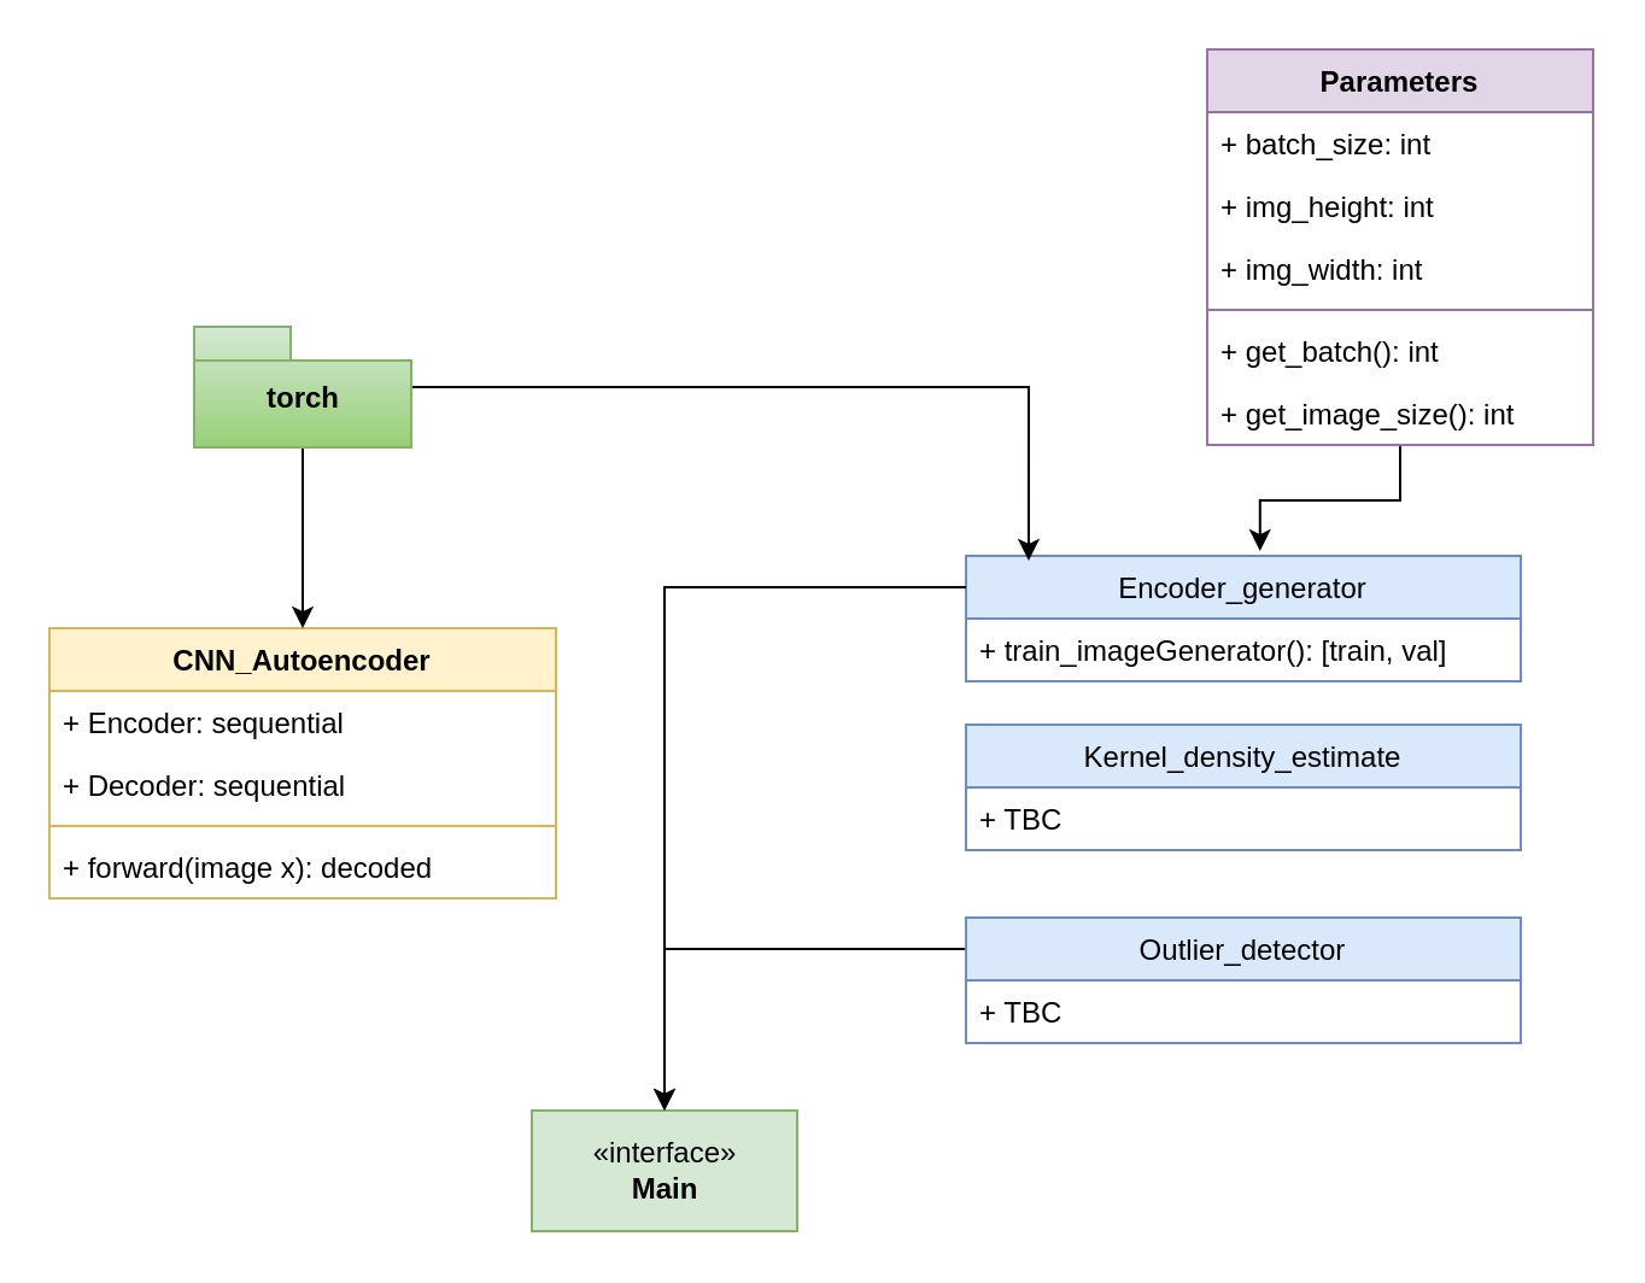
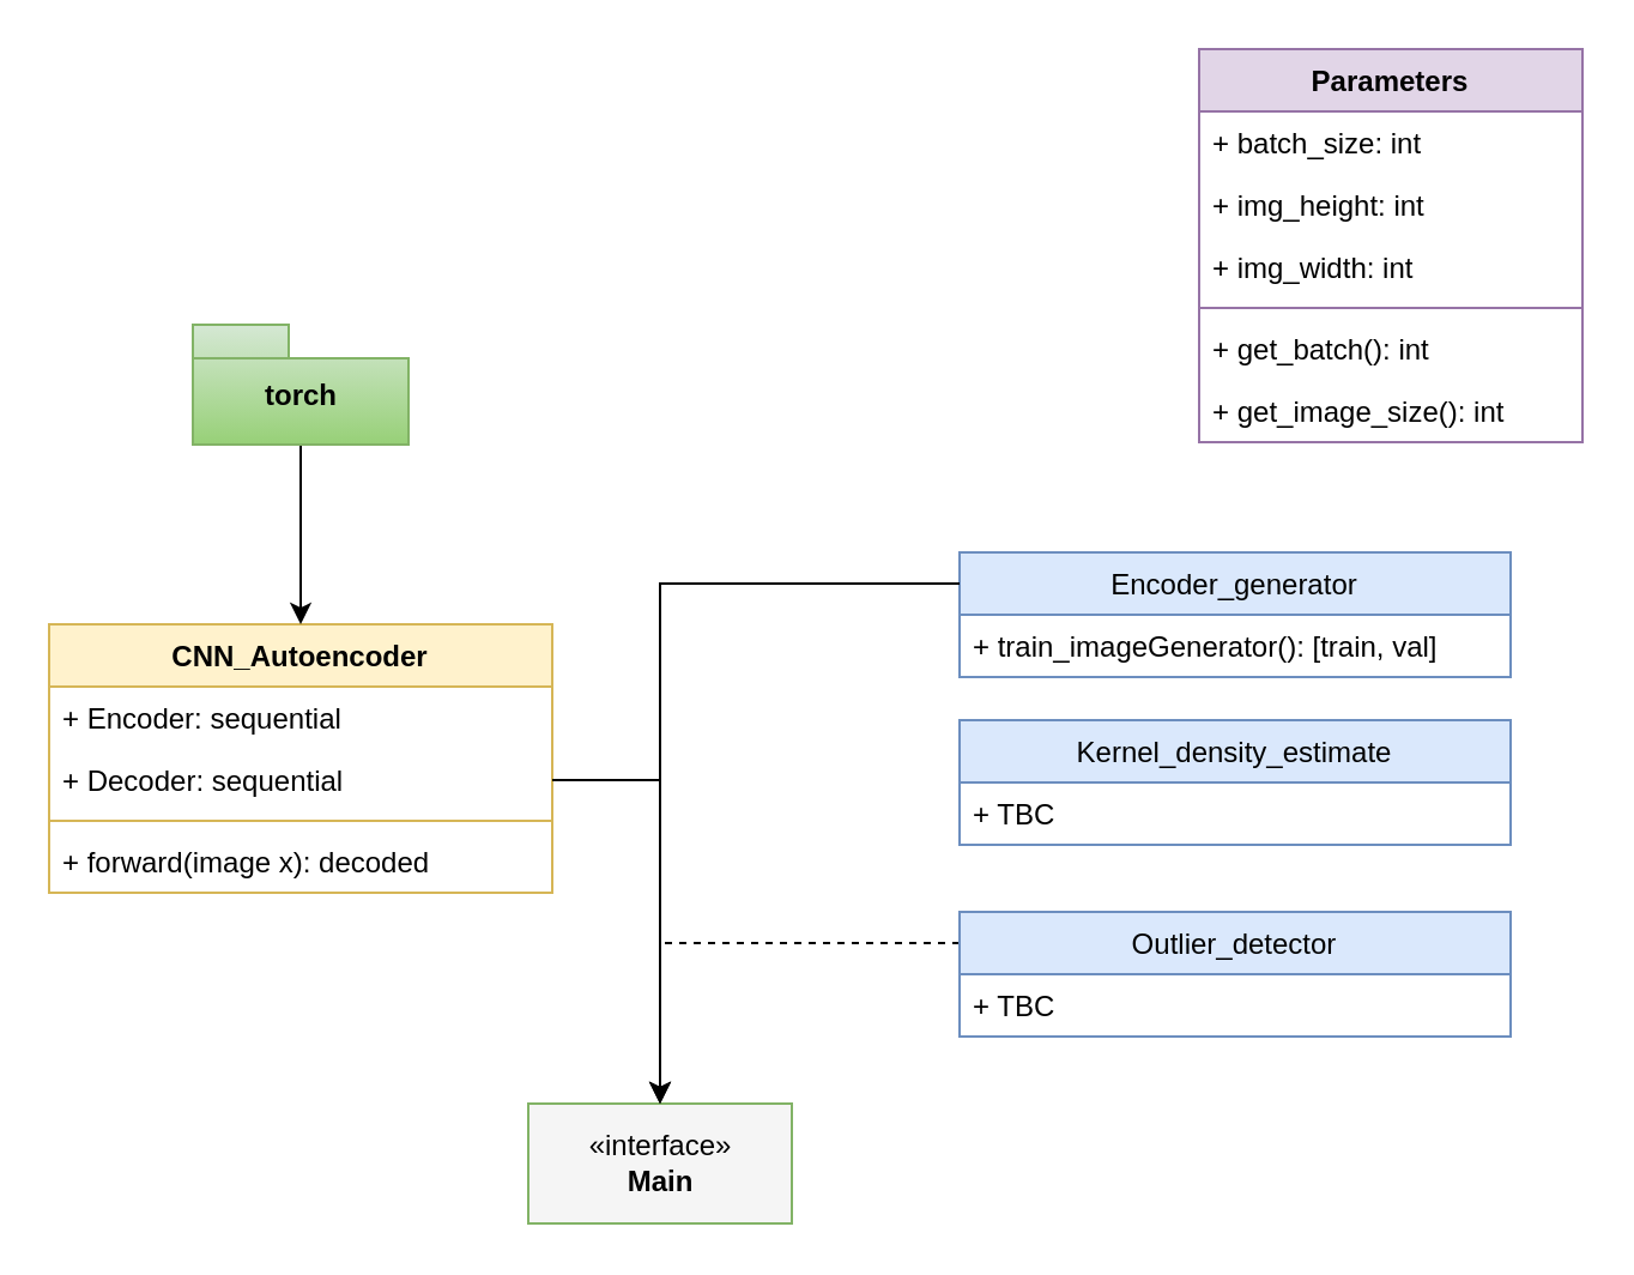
- <mxCell id="26" style="edgeStyle=orthogonalEdgeStyle;rounded=0;orthogonalLoop=1;jettySize=auto;html=1;entryX=0.113;entryY=0.038;entryDx=0;entryDy=0;entryPerimeter=0;" edge="1" parent="1" source="27" target="8"><mxGeometry relative="1" as="geometry" /></mxCell>
- <mxCell id="10" style="edgeStyle=orthogonalEdgeStyle;rounded=0;orthogonalLoop=1;jettySize=auto;html=1;entryX=0.53;entryY=-0.038;entryDx=0;entryDy=0;entryPerimeter=0;" edge="1" parent="1" source="11" target="8"><mxGeometry relative="1" as="geometry" /></mxCell>
+ <mxCell id="18" style="edgeStyle=orthogonalEdgeStyle;rounded=0;orthogonalLoop=1;jettySize=auto;html=1;exitX=1;exitY=0.5;exitDx=0;exitDy=0;entryX=0.5;entryY=0;entryDx=0;entryDy=0;" parent="1" source="5" target="2" edge="1"><mxGeometry relative="1" as="geometry" /></mxCell>
- <mxCell id="22" style="edgeStyle=orthogonalEdgeStyle;rounded=0;orthogonalLoop=1;jettySize=auto;html=1;exitX=0;exitY=0.25;exitDx=0;exitDy=0;entryX=0.5;entryY=0;entryDx=0;entryDy=0;" parent="1" source="23" target="2" edge="1"><mxGeometry relative="1" as="geometry" /></mxCell>
+ <mxCell id="22" style="edgeStyle=orthogonalEdgeStyle;rounded=0;orthogonalLoop=1;jettySize=auto;html=1;exitX=0;exitY=0.25;exitDx=0;exitDy=0;entryX=0.5;entryY=0;entryDx=0;entryDy=0;dashed=1;" parent="1" source="23" target="2" edge="1"><mxGeometry relative="1" as="geometry" /></mxCell>
- <mxCell id="2" value="«interface»&lt;br&gt;&lt;b&gt;Main&lt;/b&gt;" style="html=1;fillColor=#d5e8d4;strokeColor=#82b366;" parent="1" vertex="1"><mxGeometry x="220" y="460" width="110" height="50" as="geometry" /></mxCell>
+ <mxCell id="2" value="«interface»&lt;br&gt;&lt;b&gt;Main&lt;/b&gt;" style="html=1;fillColor=#f5f5f5;strokeColor=#82b366;" parent="1" vertex="1"><mxGeometry x="220" y="460" width="110" height="50" as="geometry" /></mxCell>
